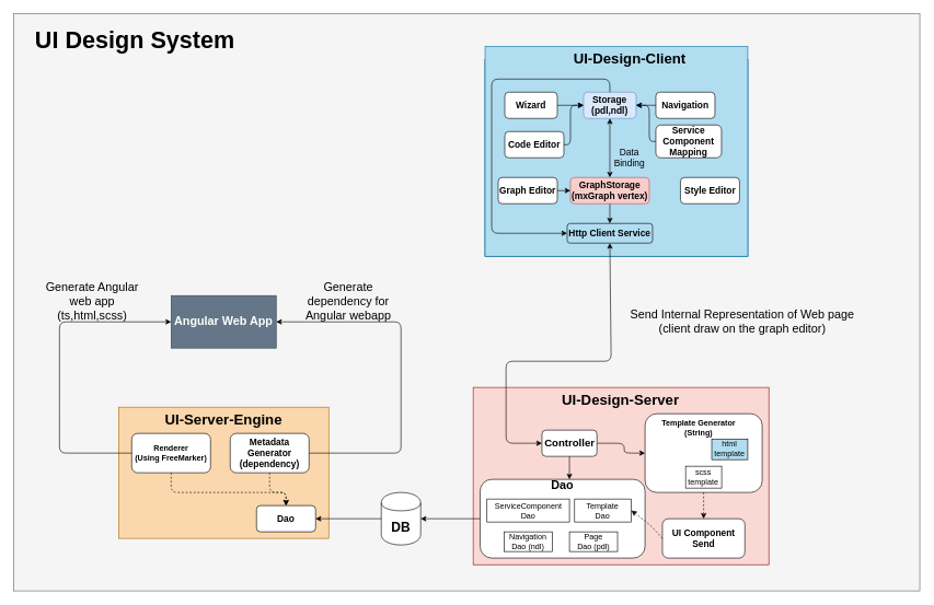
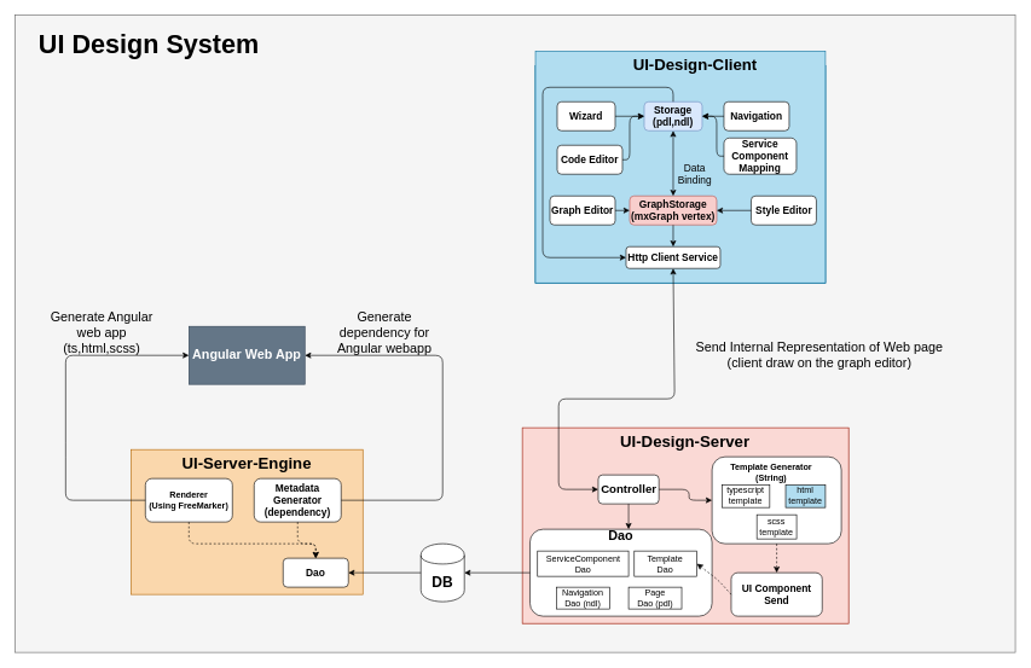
+ <mxCell id="13" value="" style="endArrow=classic;html=1;exitX=0;exitY=0.5;exitDx=0;exitDy=0;entryX=1;entryY=0.5;entryDx=0;entryDy=0;" parent="4" source="11" target="9" edge="1"><mxGeometry width="50" height="50" relative="1" as="geometry"><mxPoint x="240" y="160" as="sourcePoint" /><mxPoint x="290" y="110" as="targetPoint" /></mxGeometry></mxCell>
- <mxCell id="22" value="&lt;font style=&quot;font-size: 14px&quot;&gt;&lt;b&gt;Http Client Service&lt;/b&gt;&lt;/font&gt;" style="rounded=1;whiteSpace=wrap;html=1;fillColor=#b1ddf0;" parent="4" vertex="1"><mxGeometry x="125" y="250" width="130" height="30" as="geometry" /></mxCell>
+ <mxCell id="22" value="&lt;font style=&quot;font-size: 14px&quot;&gt;&lt;b&gt;Http Client Service&lt;/b&gt;&lt;/font&gt;" style="rounded=1;whiteSpace=wrap;html=1;" parent="4" vertex="1"><mxGeometry x="125" y="250" width="130" height="30" as="geometry" /></mxCell>
+ <mxCell id="35" value="typescript&lt;br&gt;template" style="rounded=0;whiteSpace=wrap;html=1;" parent="31" vertex="1"><mxGeometry x="13.72" y="38.89" width="65.86" height="31.11" as="geometry" /></mxCell>
